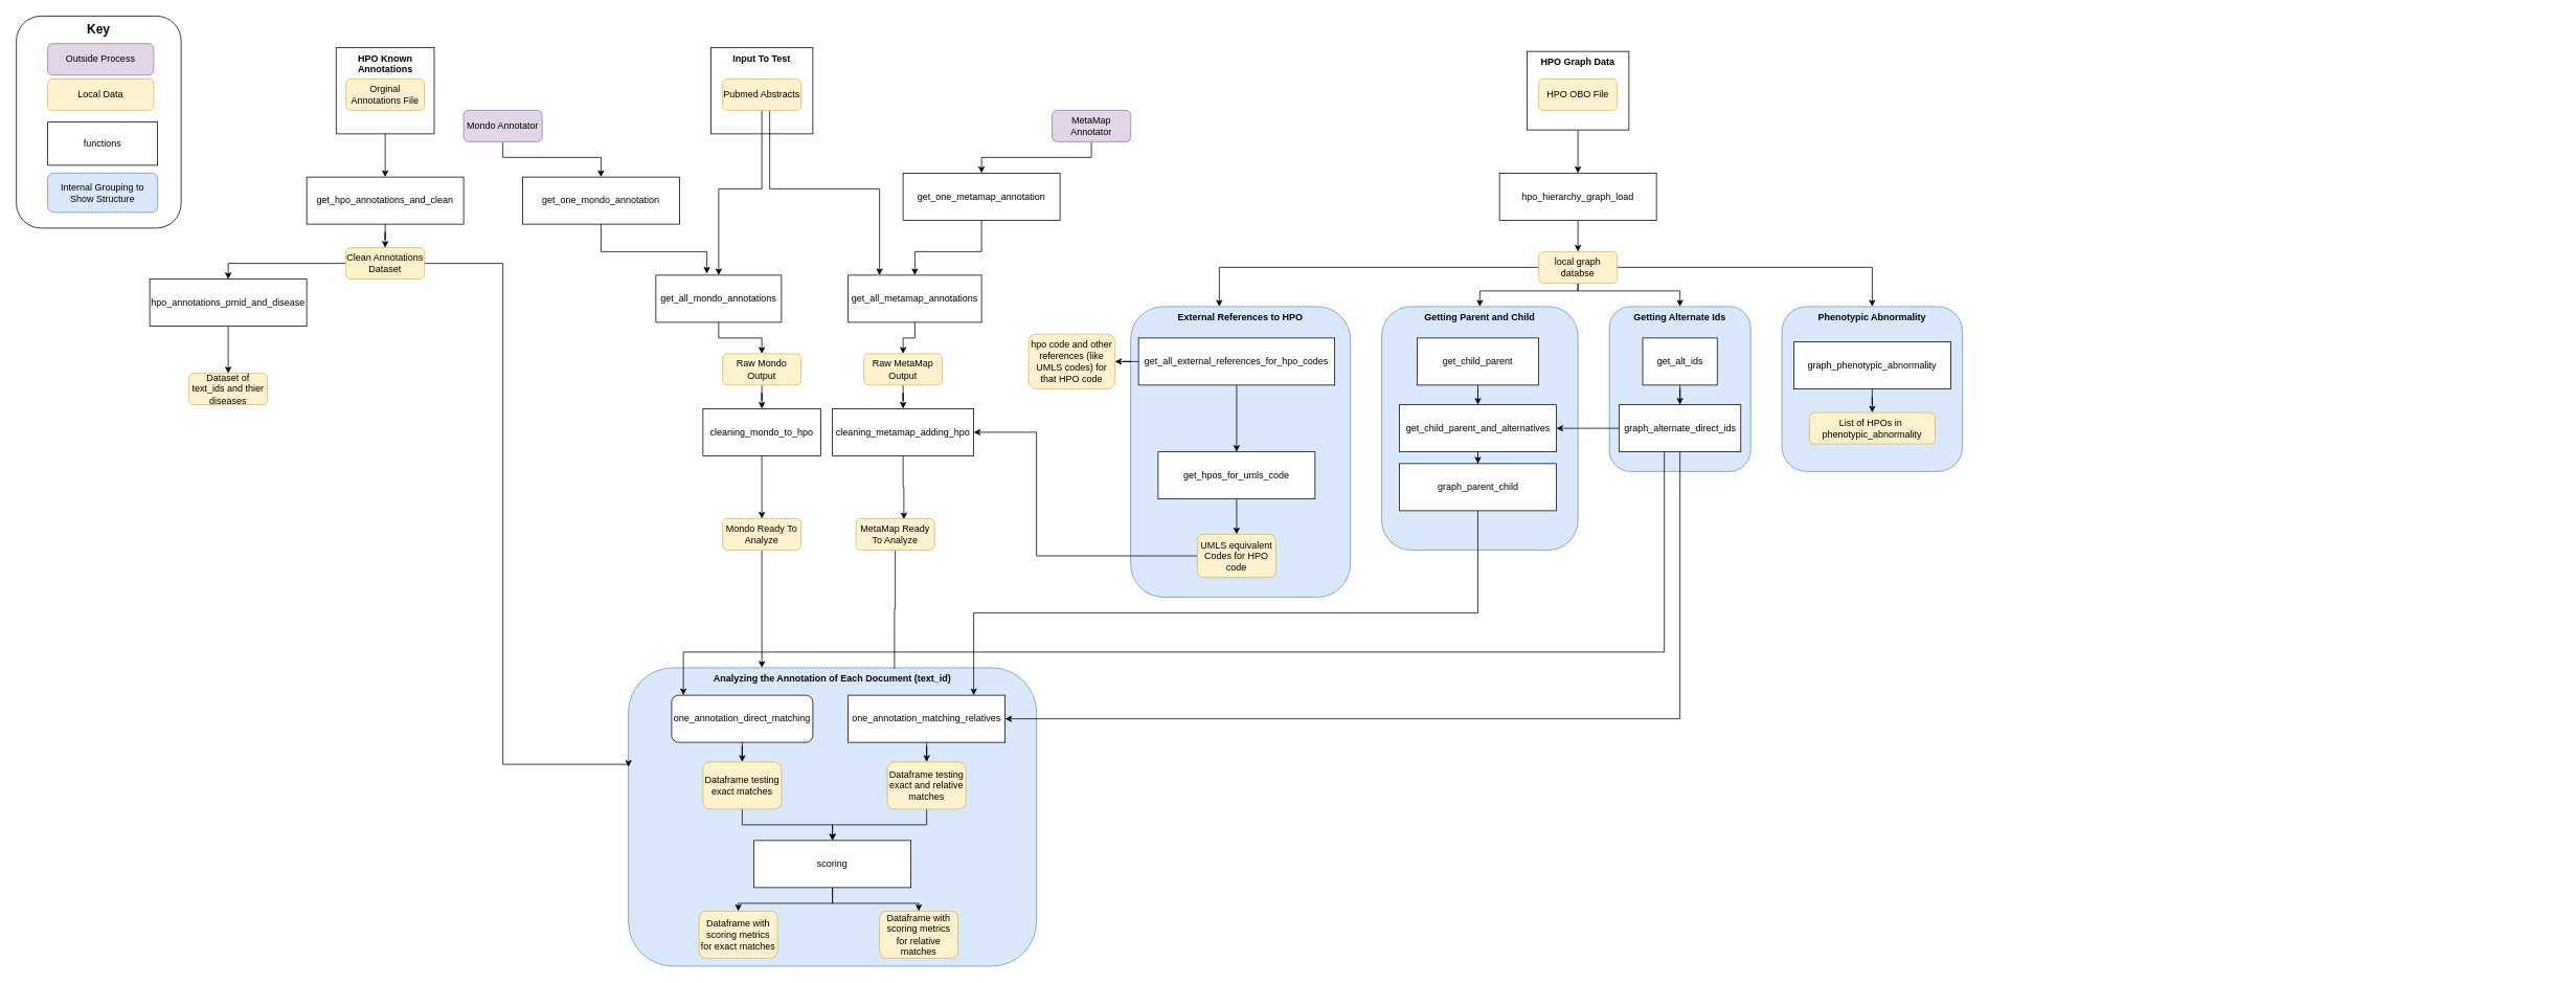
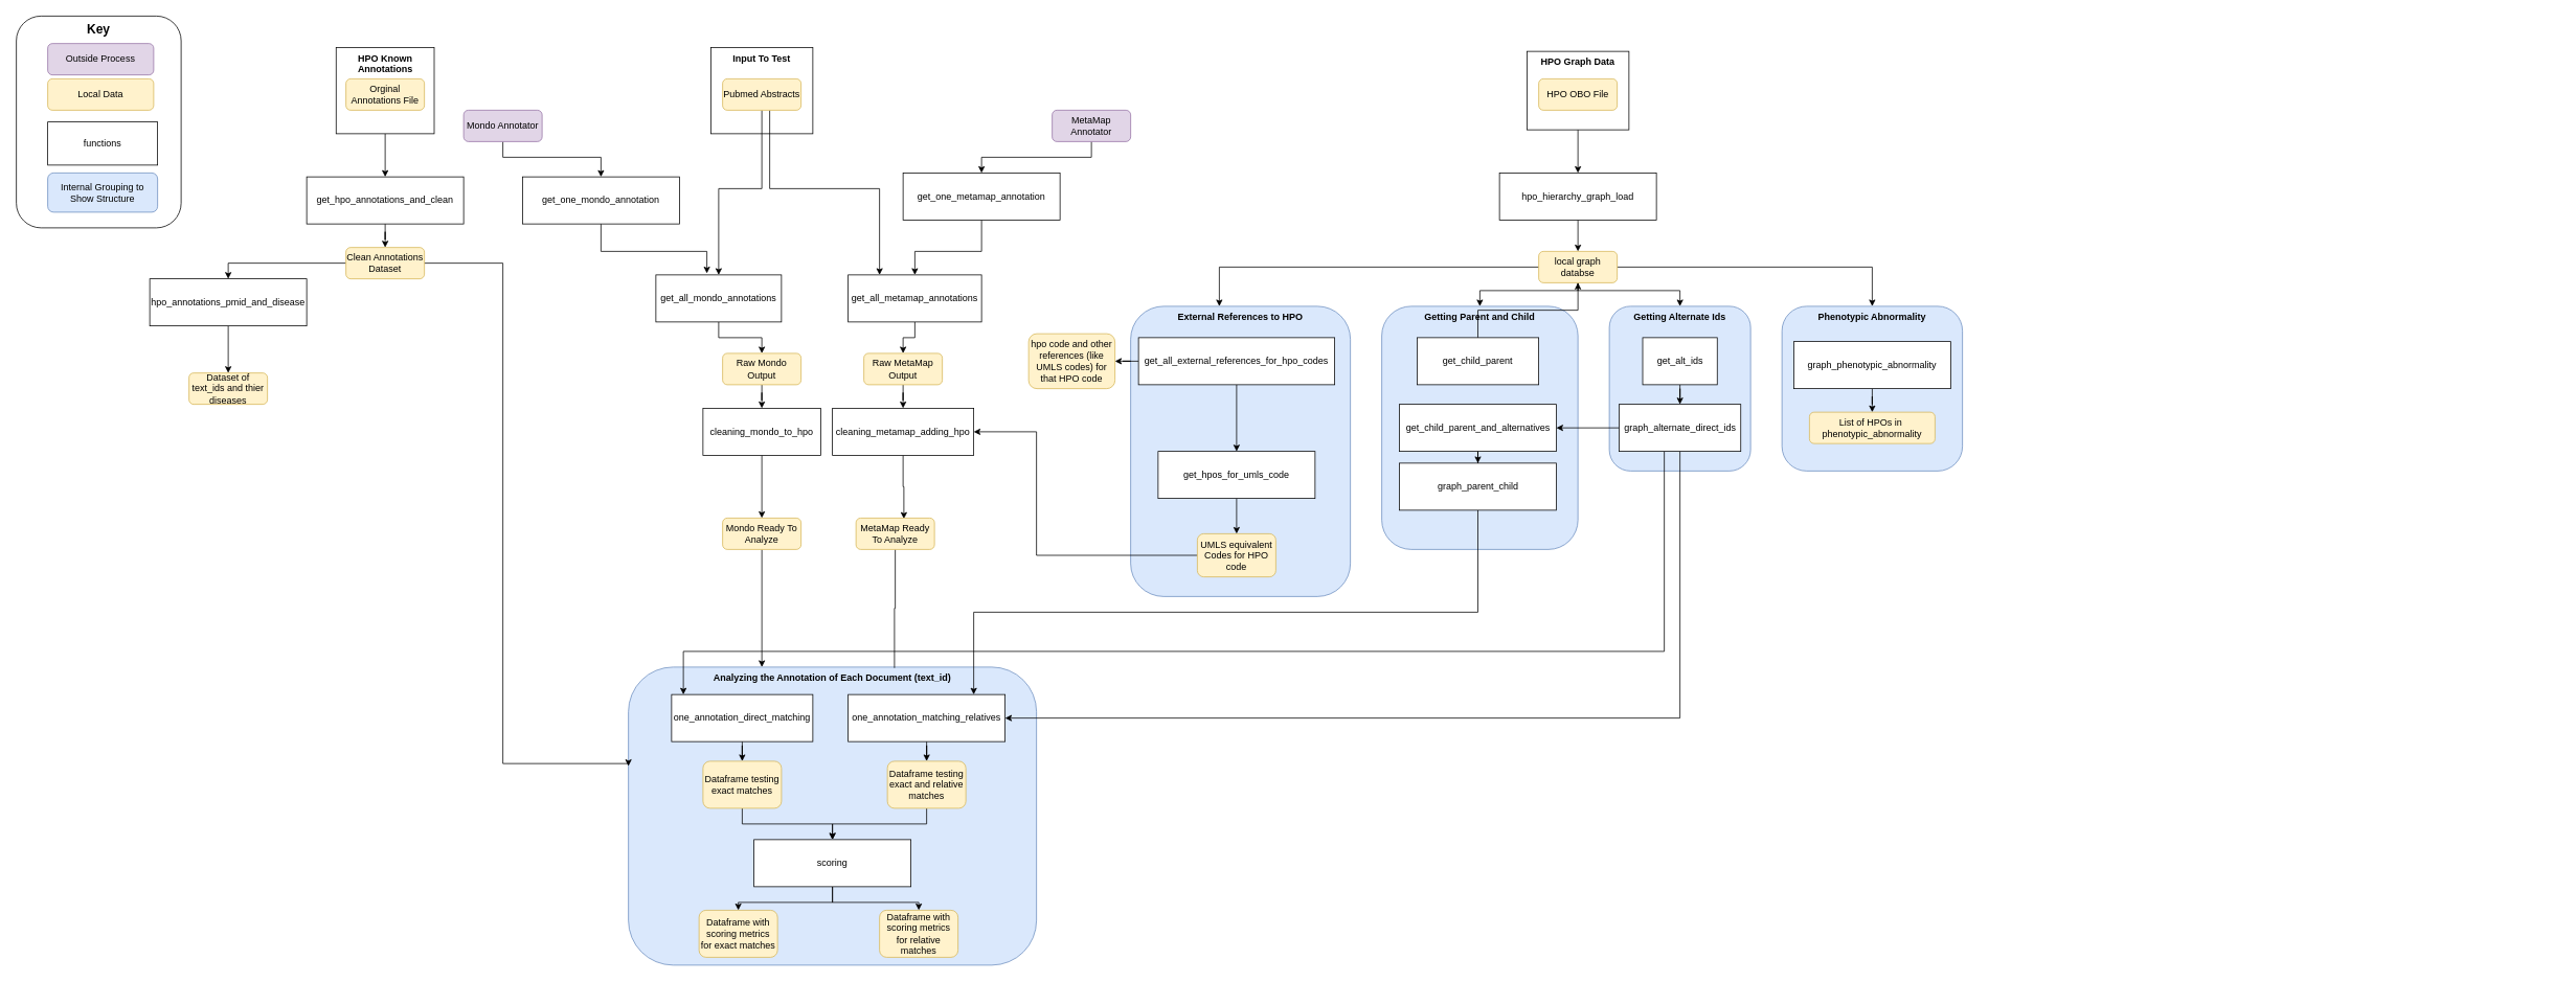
- <mxCell id="89" style="edgeStyle=orthogonalEdgeStyle;rounded=0;orthogonalLoop=1;jettySize=auto;html=1;entryX=0.5;entryY=0;entryDx=0;entryDy=0;" parent="1" source="90" target="92" edge="1"><mxGeometry relative="1" as="geometry" /></mxCell>
+ <mxCell id="89" style="edgeStyle=orthogonalEdgeStyle;rounded=0;orthogonalLoop=1;jettySize=auto;html=1;" parent="1" source="90" target="35" edge="1"><mxGeometry relative="1" as="geometry" /></mxCell>
- <mxCell id="71" value="one_annotation_direct_matching" style="whiteSpace=wrap;html=1;rounded=1;" parent="1" vertex="1"><mxGeometry x="855" y="885" width="180" height="60" as="geometry" /></mxCell>
+ <mxCell id="71" value="one_annotation_direct_matching" style="rounded=0;whiteSpace=wrap;html=1;" parent="1" vertex="1"><mxGeometry x="855" y="885" width="180" height="60" as="geometry" /></mxCell>
